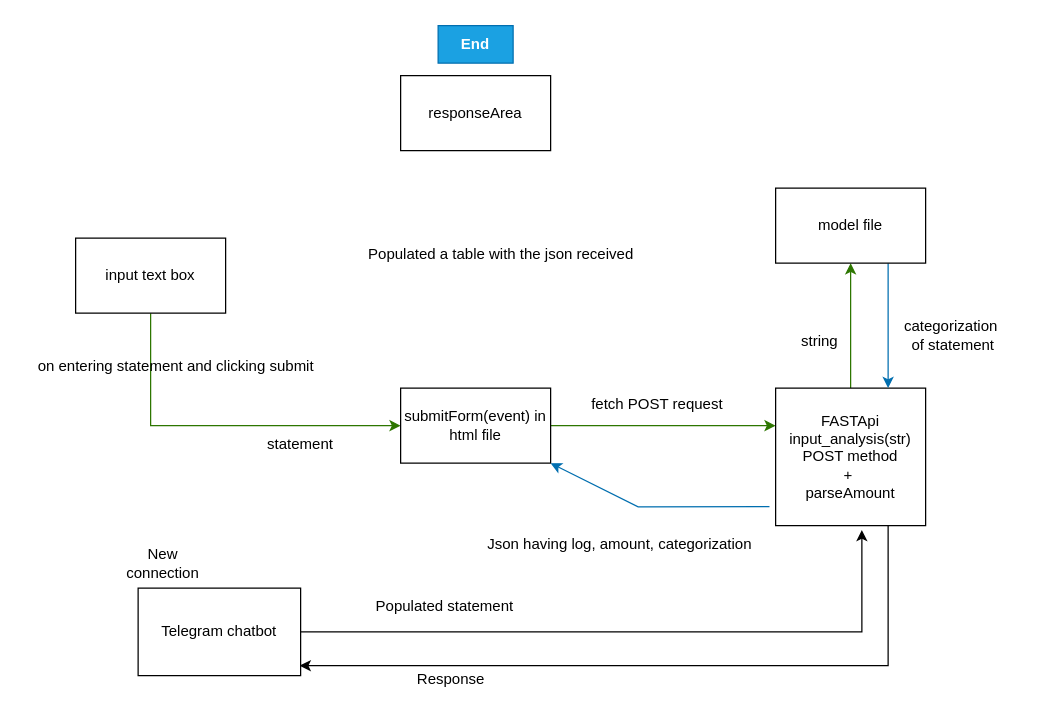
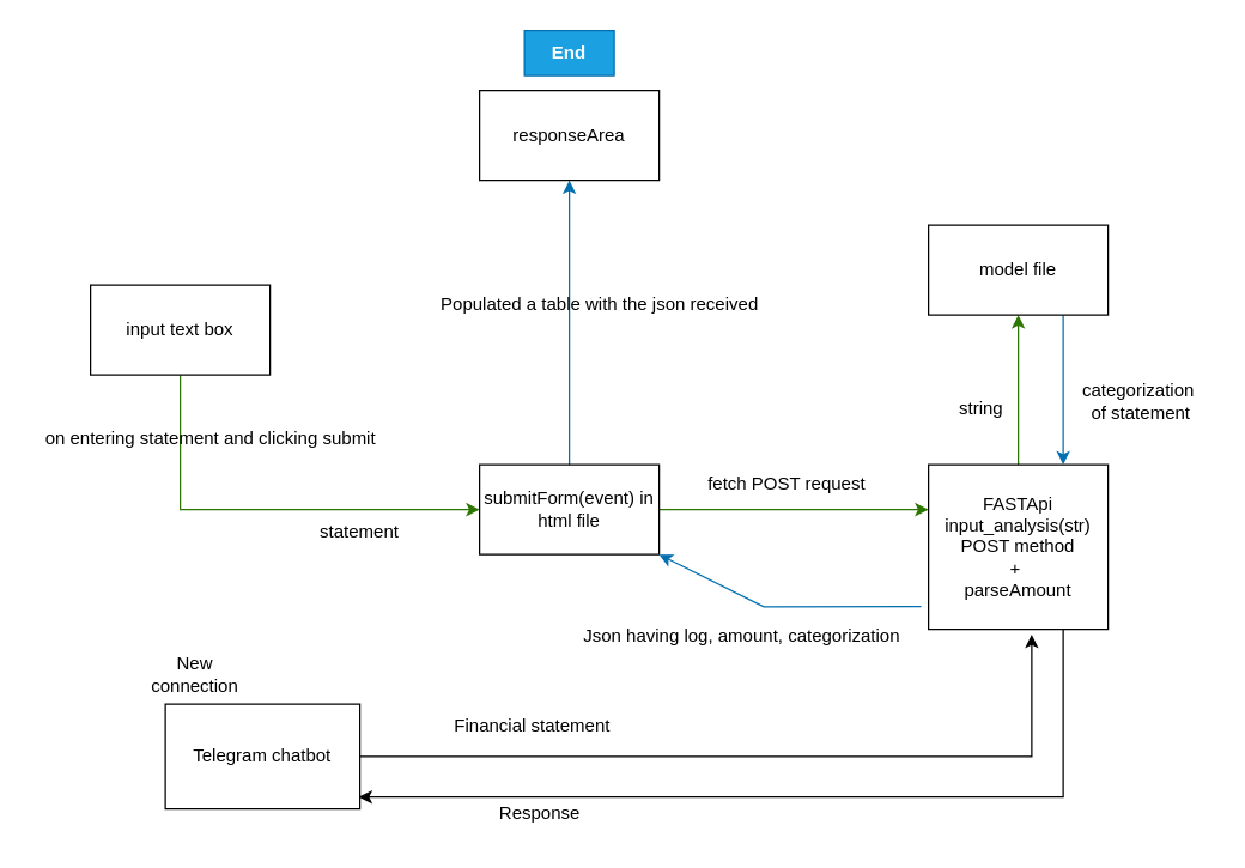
+ <mxCell id="5" style="edgeStyle=orthogonalEdgeStyle;rounded=0;orthogonalLoop=1;jettySize=auto;html=1;entryX=0.5;entryY=1;entryDx=0;entryDy=0;fillColor=#1ba1e2;strokeColor=#006EAF;" parent="1" source="6" target="19" edge="1"><mxGeometry relative="1" as="geometry" /></mxCell>
- <mxCell id="18" value="Json having log, amount, categorization" style="text;html=1;align=center;verticalAlign=middle;resizable=0;points=[];autosize=1;strokeColor=none;fillColor=none;" parent="1" vertex="1"><mxGeometry x="380" y="420" width="230" height="30" as="geometry" /></mxCell>
+ <mxCell id="18" value="Json having log, amount, categorization" style="text;html=1;align=center;verticalAlign=middle;resizable=0;points=[];autosize=1;strokeColor=none;fillColor=none;" parent="1" vertex="1"><mxGeometry x="380" y="410" width="230" height="30" as="geometry" /></mxCell>
- <mxCell id="24" value="Populated statement" style="text;html=1;align=center;verticalAlign=middle;resizable=0;points=[];autosize=1;strokeColor=none;fillColor=none;" vertex="1" parent="1"><mxGeometry x="290" y="470" width="130" height="30" as="geometry" /></mxCell>
+ <mxCell id="24" value="Financial statement" style="text;html=1;align=center;verticalAlign=middle;resizable=0;points=[];autosize=1;strokeColor=none;fillColor=none;" vertex="1" parent="1"><mxGeometry x="290" y="470" width="130" height="30" as="geometry" /></mxCell>
